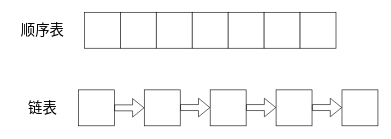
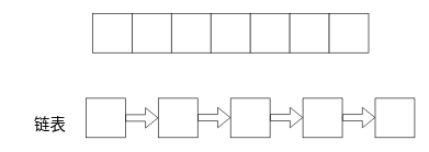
- <mxCell id="19" value="&lt;font style=&quot;font-size: 24px;&quot;&gt;顺序表&lt;/font&gt;" style="text;html=1;align=center;verticalAlign=middle;resizable=0;points=[];autosize=1;strokeColor=none;fillColor=none;" vertex="1" parent="1"><mxGeometry x="20" y="30" width="100" height="40" as="geometry" /></mxCell>
- <mxCell id="20" value="&lt;font style=&quot;font-size: 24px;&quot;&gt;链表&lt;/font&gt;" style="text;html=1;align=center;verticalAlign=middle;resizable=0;points=[];autosize=1;strokeColor=none;fillColor=none;" vertex="1" parent="1"><mxGeometry x="35" y="159.5" width="70" height="40" as="geometry" /></mxCell>
+ <mxCell id="20" value="&lt;font style=&quot;font-size: 24px;&quot;&gt;链表&lt;/font&gt;" style="text;html=1;align=center;verticalAlign=middle;resizable=0;points=[];autosize=1;strokeColor=none;fillColor=none;" vertex="1" parent="1"><mxGeometry x="40" y="169.5" width="70" height="40" as="geometry" /></mxCell>
